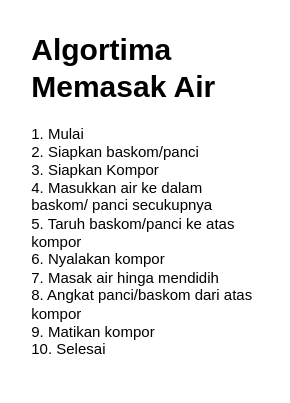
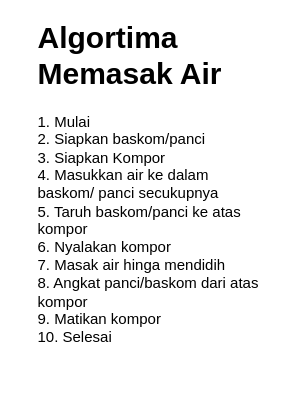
- <mxCell id="2" value="&lt;h1&gt;Algortima Memasak Air&lt;/h1&gt;&lt;div&gt;1. Mulai&lt;/div&gt;&lt;div&gt;2. Siapkan baskom/panci&lt;/div&gt;&lt;div&gt;3. Siapkan Kompor&lt;/div&gt;&lt;div&gt;4. Masukkan air ke dalam baskom/ panci secukupnya&lt;/div&gt;&lt;div&gt;5. Taruh baskom/panci ke atas kompor&lt;/div&gt;&lt;div&gt;6. Nyalakan kompor&lt;/div&gt;&lt;div&gt;7. Masak air hinga mendidih&lt;/div&gt;&lt;div&gt;8. Angkat panci/baskom dari atas kompor&lt;/div&gt;&lt;div&gt;9. Matikan kompor&lt;/div&gt;&lt;div&gt;10. Selesai&lt;/div&gt;" style="text;html=1;strokeColor=none;fillColor=none;spacing=5;spacingTop=-20;whiteSpace=wrap;overflow=hidden;rounded=0;" parent="1" vertex="1"><mxGeometry x="20" y="20" width="190" height="280" as="geometry" /></mxCell>
+ <mxCell id="2" value="&lt;h1&gt;Algortima Memasak Air&lt;/h1&gt;&lt;div&gt;1. Mulai&lt;/div&gt;&lt;div&gt;2. Siapkan baskom/panci&lt;/div&gt;&lt;div&gt;3. Siapkan Kompor&lt;/div&gt;&lt;div&gt;4. Masukkan air ke dalam baskom/ panci secukupnya&lt;/div&gt;&lt;div&gt;5. Taruh baskom/panci ke atas kompor&lt;/div&gt;&lt;div&gt;6. Nyalakan kompor&lt;/div&gt;&lt;div&gt;7. Masak air hinga mendidih&lt;/div&gt;&lt;div&gt;8. Angkat panci/baskom dari atas kompor&lt;/div&gt;&lt;div&gt;9. Matikan kompor&lt;/div&gt;&lt;div&gt;10. Selesai&lt;/div&gt;" style="text;html=1;strokeColor=none;fillColor=none;spacing=5;spacingTop=-20;whiteSpace=wrap;overflow=hidden;rounded=0;" parent="1" vertex="1"><mxGeometry x="25" y="10" width="190" height="280" as="geometry" /></mxCell>
